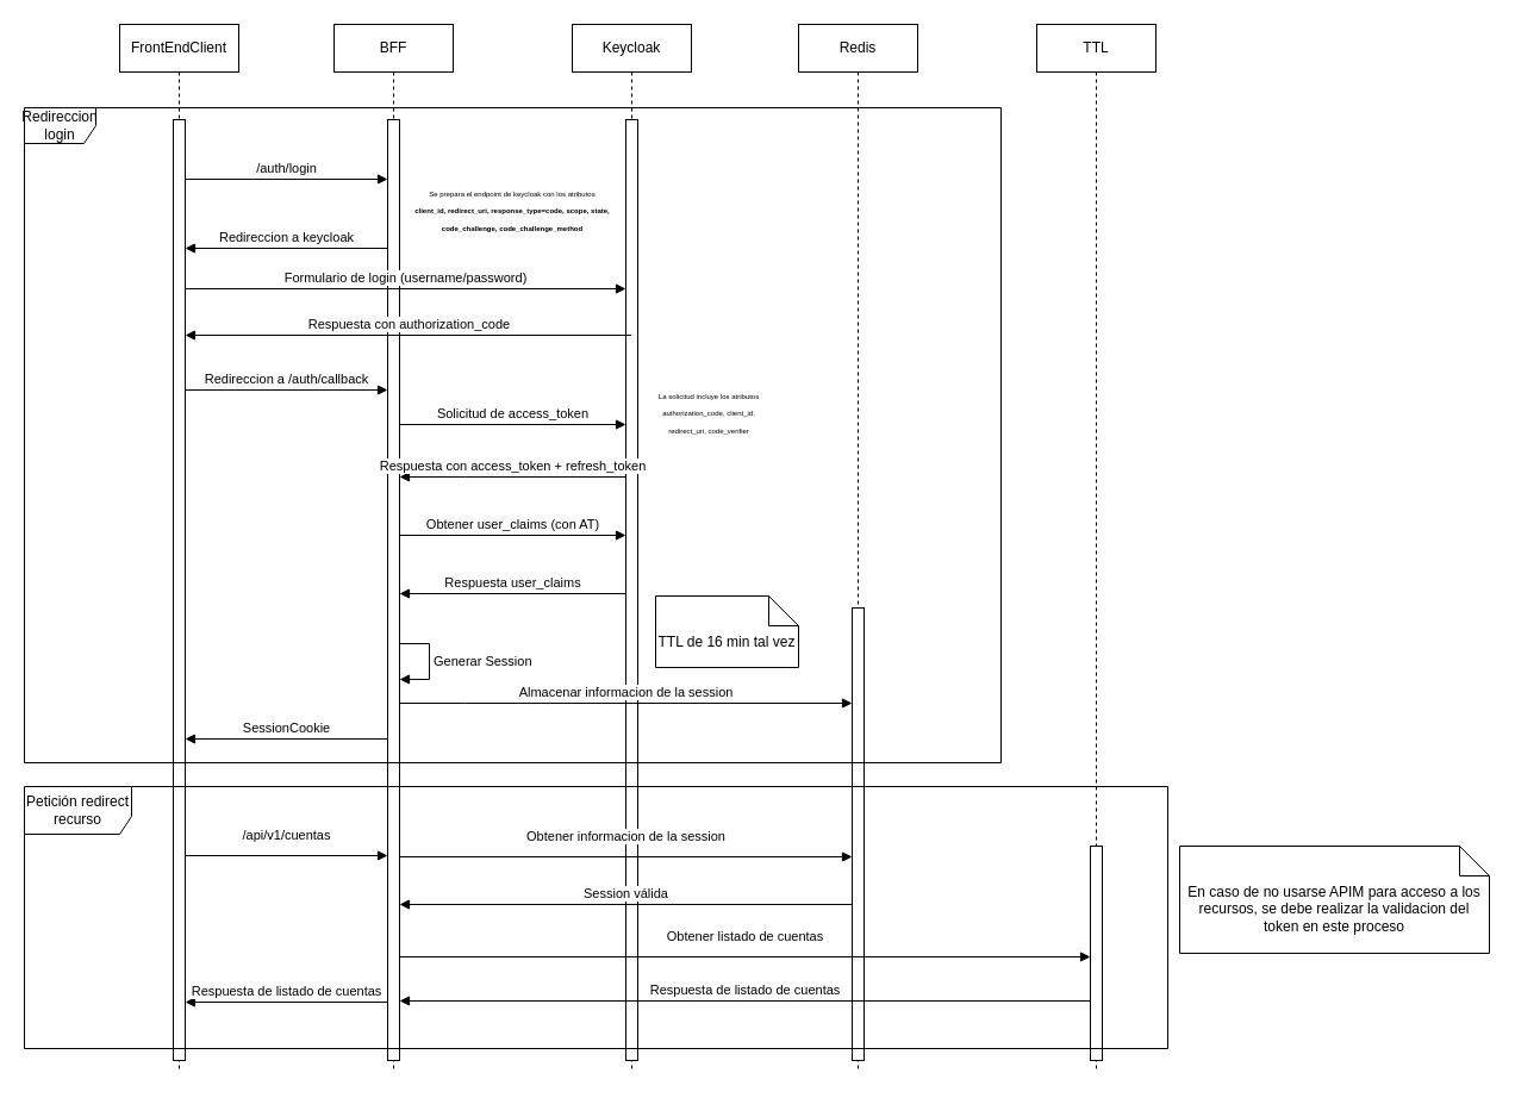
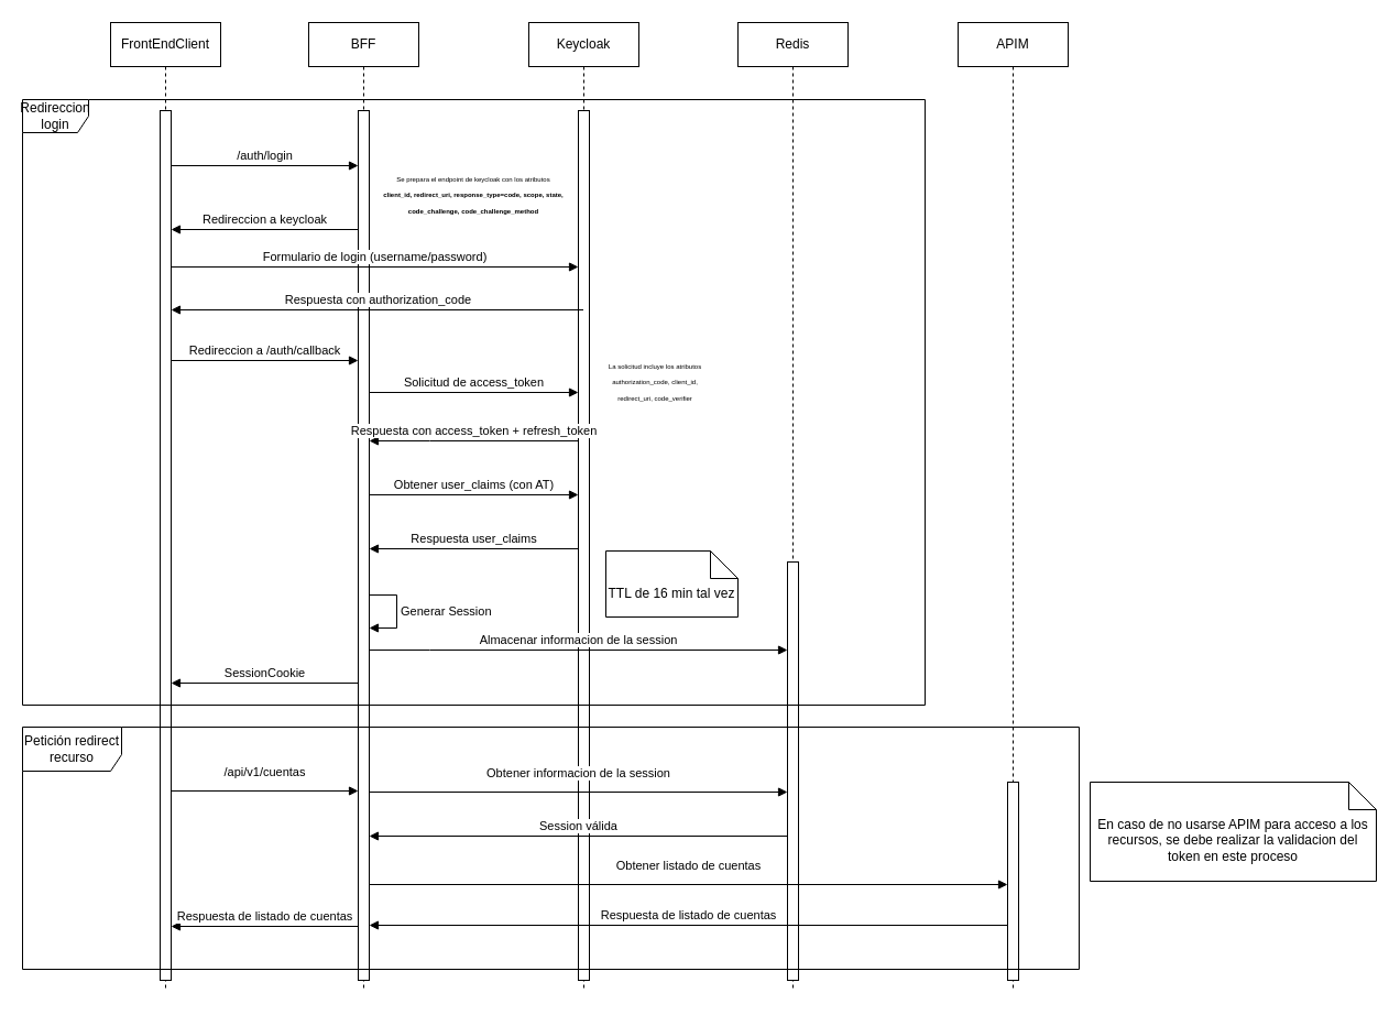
- <mxCell id="24" value="TTL" style="shape=umlLifeline;perimeter=lifelinePerimeter;whiteSpace=wrap;html=1;container=1;dropTarget=0;collapsible=0;recursiveResize=0;outlineConnect=0;portConstraint=eastwest;newEdgeStyle={&quot;curved&quot;:0,&quot;rounded&quot;:0};" parent="1" vertex="1"><mxGeometry x="870" width="100" height="880" as="geometry" y="20" /></mxCell>
+ <mxCell id="24" value="APIM" style="shape=umlLifeline;perimeter=lifelinePerimeter;whiteSpace=wrap;html=1;container=1;dropTarget=0;collapsible=0;recursiveResize=0;outlineConnect=0;portConstraint=eastwest;newEdgeStyle={&quot;curved&quot;:0,&quot;rounded&quot;:0};" parent="1" vertex="1"><mxGeometry x="870" width="100" height="880" as="geometry" y="20" /></mxCell>
